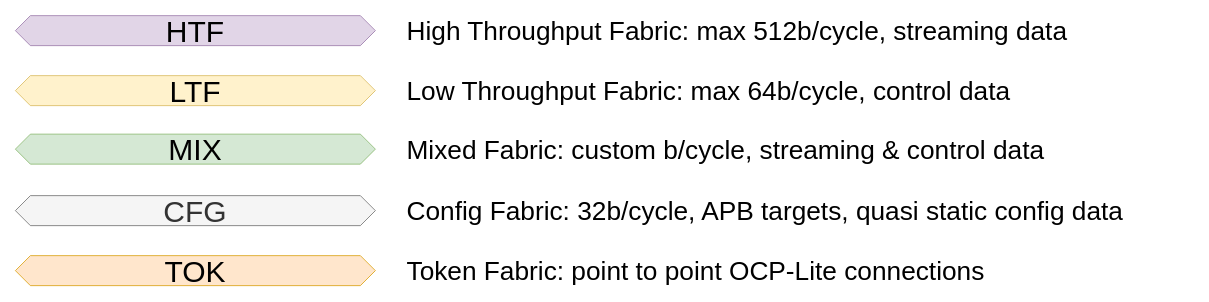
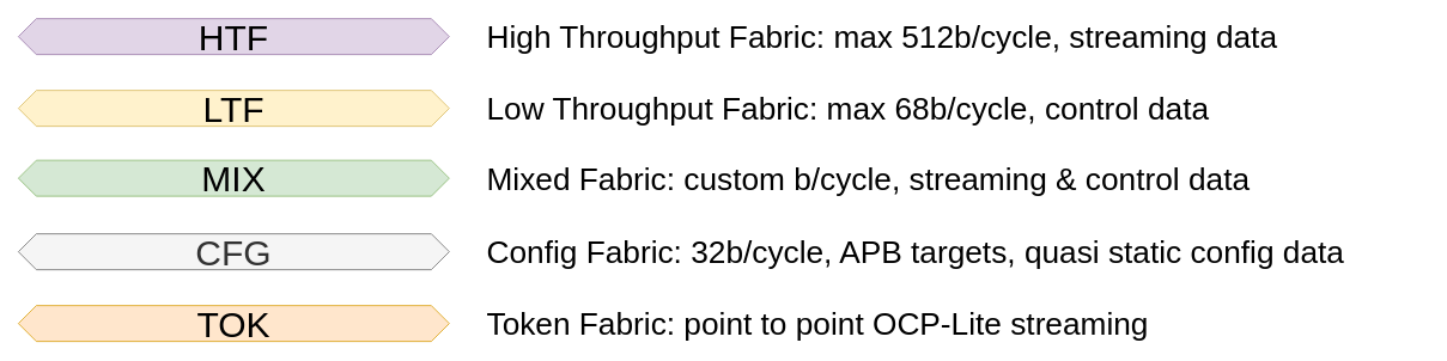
- <mxCell id="8" value="Low Throughput Fabric: max 64b/cycle, control data" style="text;html=1;strokeColor=none;fillColor=none;align=left;verticalAlign=middle;whiteSpace=wrap;rounded=0;fontSize=35;" parent="1" vertex="1"><mxGeometry x="540" y="100" width="920" height="40" as="geometry" /></mxCell>
+ <mxCell id="8" value="Low Throughput Fabric: max 68b/cycle, control data" style="text;html=1;strokeColor=none;fillColor=none;align=left;verticalAlign=middle;whiteSpace=wrap;rounded=0;fontSize=35;" parent="1" vertex="1"><mxGeometry x="540" y="100" width="920" height="40" as="geometry" /></mxCell>
- <mxCell id="11" value="Token Fabric: point to point OCP-Lite connections" style="text;html=1;strokeColor=none;fillColor=none;align=left;verticalAlign=middle;whiteSpace=wrap;rounded=0;fontSize=35;" parent="1" vertex="1"><mxGeometry x="540" y="340" width="1050" height="40" as="geometry" /></mxCell>
+ <mxCell id="11" value="Token Fabric: point to point OCP-Lite streaming" style="text;html=1;strokeColor=none;fillColor=none;align=left;verticalAlign=middle;whiteSpace=wrap;rounded=0;fontSize=35;" parent="1" vertex="1"><mxGeometry x="540" y="340" width="1050" height="40" as="geometry" /></mxCell>
